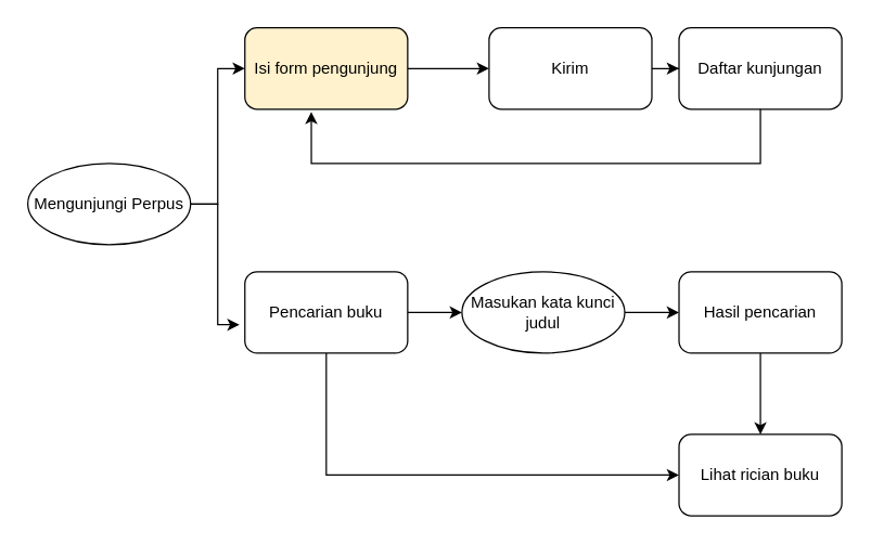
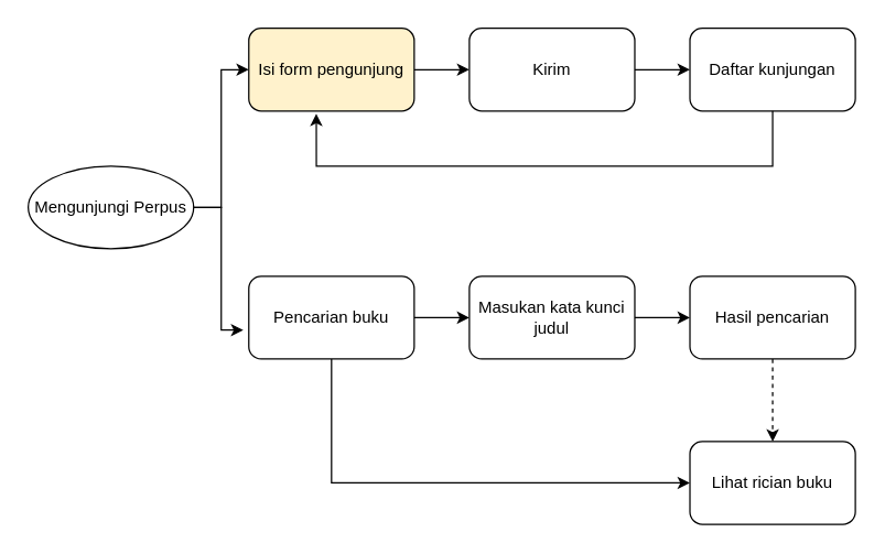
- <mxCell id="11" value="Kirim" style="rounded=1;whiteSpace=wrap;html=1;" vertex="1" parent="1"><mxGeometry x="360" y="20" width="120" height="60" as="geometry" /></mxCell>
+ <mxCell id="11" value="Kirim" style="rounded=1;whiteSpace=wrap;html=1;" vertex="1" parent="1"><mxGeometry x="340" y="20" width="120" height="60" as="geometry" /></mxCell>
- <mxCell id="15" value="Masukan kata kunci&lt;br&gt;judul" style="ellipse;whiteSpace=wrap;html=1;" vertex="1" parent="1"><mxGeometry x="340" y="200" width="120" height="60" as="geometry" /></mxCell>
+ <mxCell id="15" value="Masukan kata kunci&lt;br&gt;judul" style="rounded=1;whiteSpace=wrap;html=1;" vertex="1" parent="1"><mxGeometry x="340" y="200" width="120" height="60" as="geometry" /></mxCell>
- <mxCell id="16" style="edgeStyle=orthogonalEdgeStyle;rounded=0;orthogonalLoop=1;jettySize=auto;html=1;exitX=0.5;exitY=1;exitDx=0;exitDy=0;entryX=0.5;entryY=0;entryDx=0;entryDy=0;" edge="1" parent="1" source="17" target="18"><mxGeometry relative="1" as="geometry" /></mxCell>
+ <mxCell id="16" style="edgeStyle=orthogonalEdgeStyle;rounded=0;orthogonalLoop=1;jettySize=auto;html=1;exitX=0.5;exitY=1;exitDx=0;exitDy=0;entryX=0.5;entryY=0;entryDx=0;entryDy=0;dashed=1;" edge="1" parent="1" source="17" target="18"><mxGeometry relative="1" as="geometry" /></mxCell>
